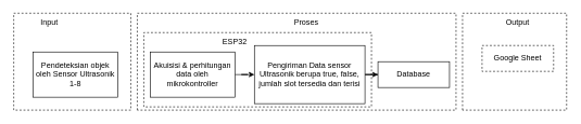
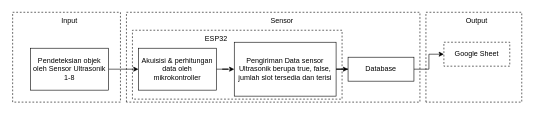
- <mxCell id="9" value="&lt;font color=&quot;#000000&quot;&gt;Input&lt;/font&gt;" style="text;html=1;strokeColor=none;fillColor=none;align=center;verticalAlign=middle;whiteSpace=wrap;rounded=0;fontSize=12;fontFamily=Helvetica;fontColor=default;" parent="1" vertex="1"><mxGeometry x="45" y="20" width="60" height="30" as="geometry" /></mxCell>
+ <mxCell id="9" value="&lt;font color=&quot;#000000&quot;&gt;Input&lt;/font&gt;" style="text;html=1;strokeColor=none;fillColor=none;align=center;verticalAlign=middle;whiteSpace=wrap;rounded=0;fontSize=12;fontFamily=Helvetica;fontColor=default;" parent="1" vertex="1"><mxGeometry x="85" y="20" width="60" height="30" as="geometry" /></mxCell>
- <mxCell id="16" value="&lt;font color=&quot;#000000&quot;&gt;Proses&lt;/font&gt;" style="text;html=1;strokeColor=none;fillColor=none;align=center;verticalAlign=middle;whiteSpace=wrap;rounded=0;fontSize=12;fontFamily=Helvetica;fontColor=default;" parent="1" vertex="1"><mxGeometry x="440" y="20" width="60" height="30" as="geometry" /></mxCell>
+ <mxCell id="16" value="&lt;font color=&quot;#000000&quot;&gt;Sensor&lt;/font&gt;" style="text;html=1;strokeColor=none;fillColor=none;align=center;verticalAlign=middle;whiteSpace=wrap;rounded=0;fontSize=12;fontFamily=Helvetica;fontColor=default;" parent="1" vertex="1"><mxGeometry x="440" y="20" width="60" height="30" as="geometry" /></mxCell>
+ <mxCell id="11" style="edgeStyle=orthogonalEdgeStyle;rounded=0;orthogonalLoop=1;jettySize=auto;html=1;entryX=0;entryY=0.5;entryDx=0;entryDy=0;fontFamily=Helvetica;fontSize=12;fontColor=default;strokeColor=#000000;" parent="1" source="12" target="13" edge="1"><mxGeometry relative="1" as="geometry" /></mxCell>
+ <mxCell id="2" value="" style="edgeStyle=orthogonalEdgeStyle;rounded=0;orthogonalLoop=1;jettySize=auto;html=1;fontFamily=Helvetica;fontSize=12;fontColor=default;strokeColor=#000000;" parent="1" source="3" target="5" edge="1"><mxGeometry relative="1" as="geometry" /></mxCell>
